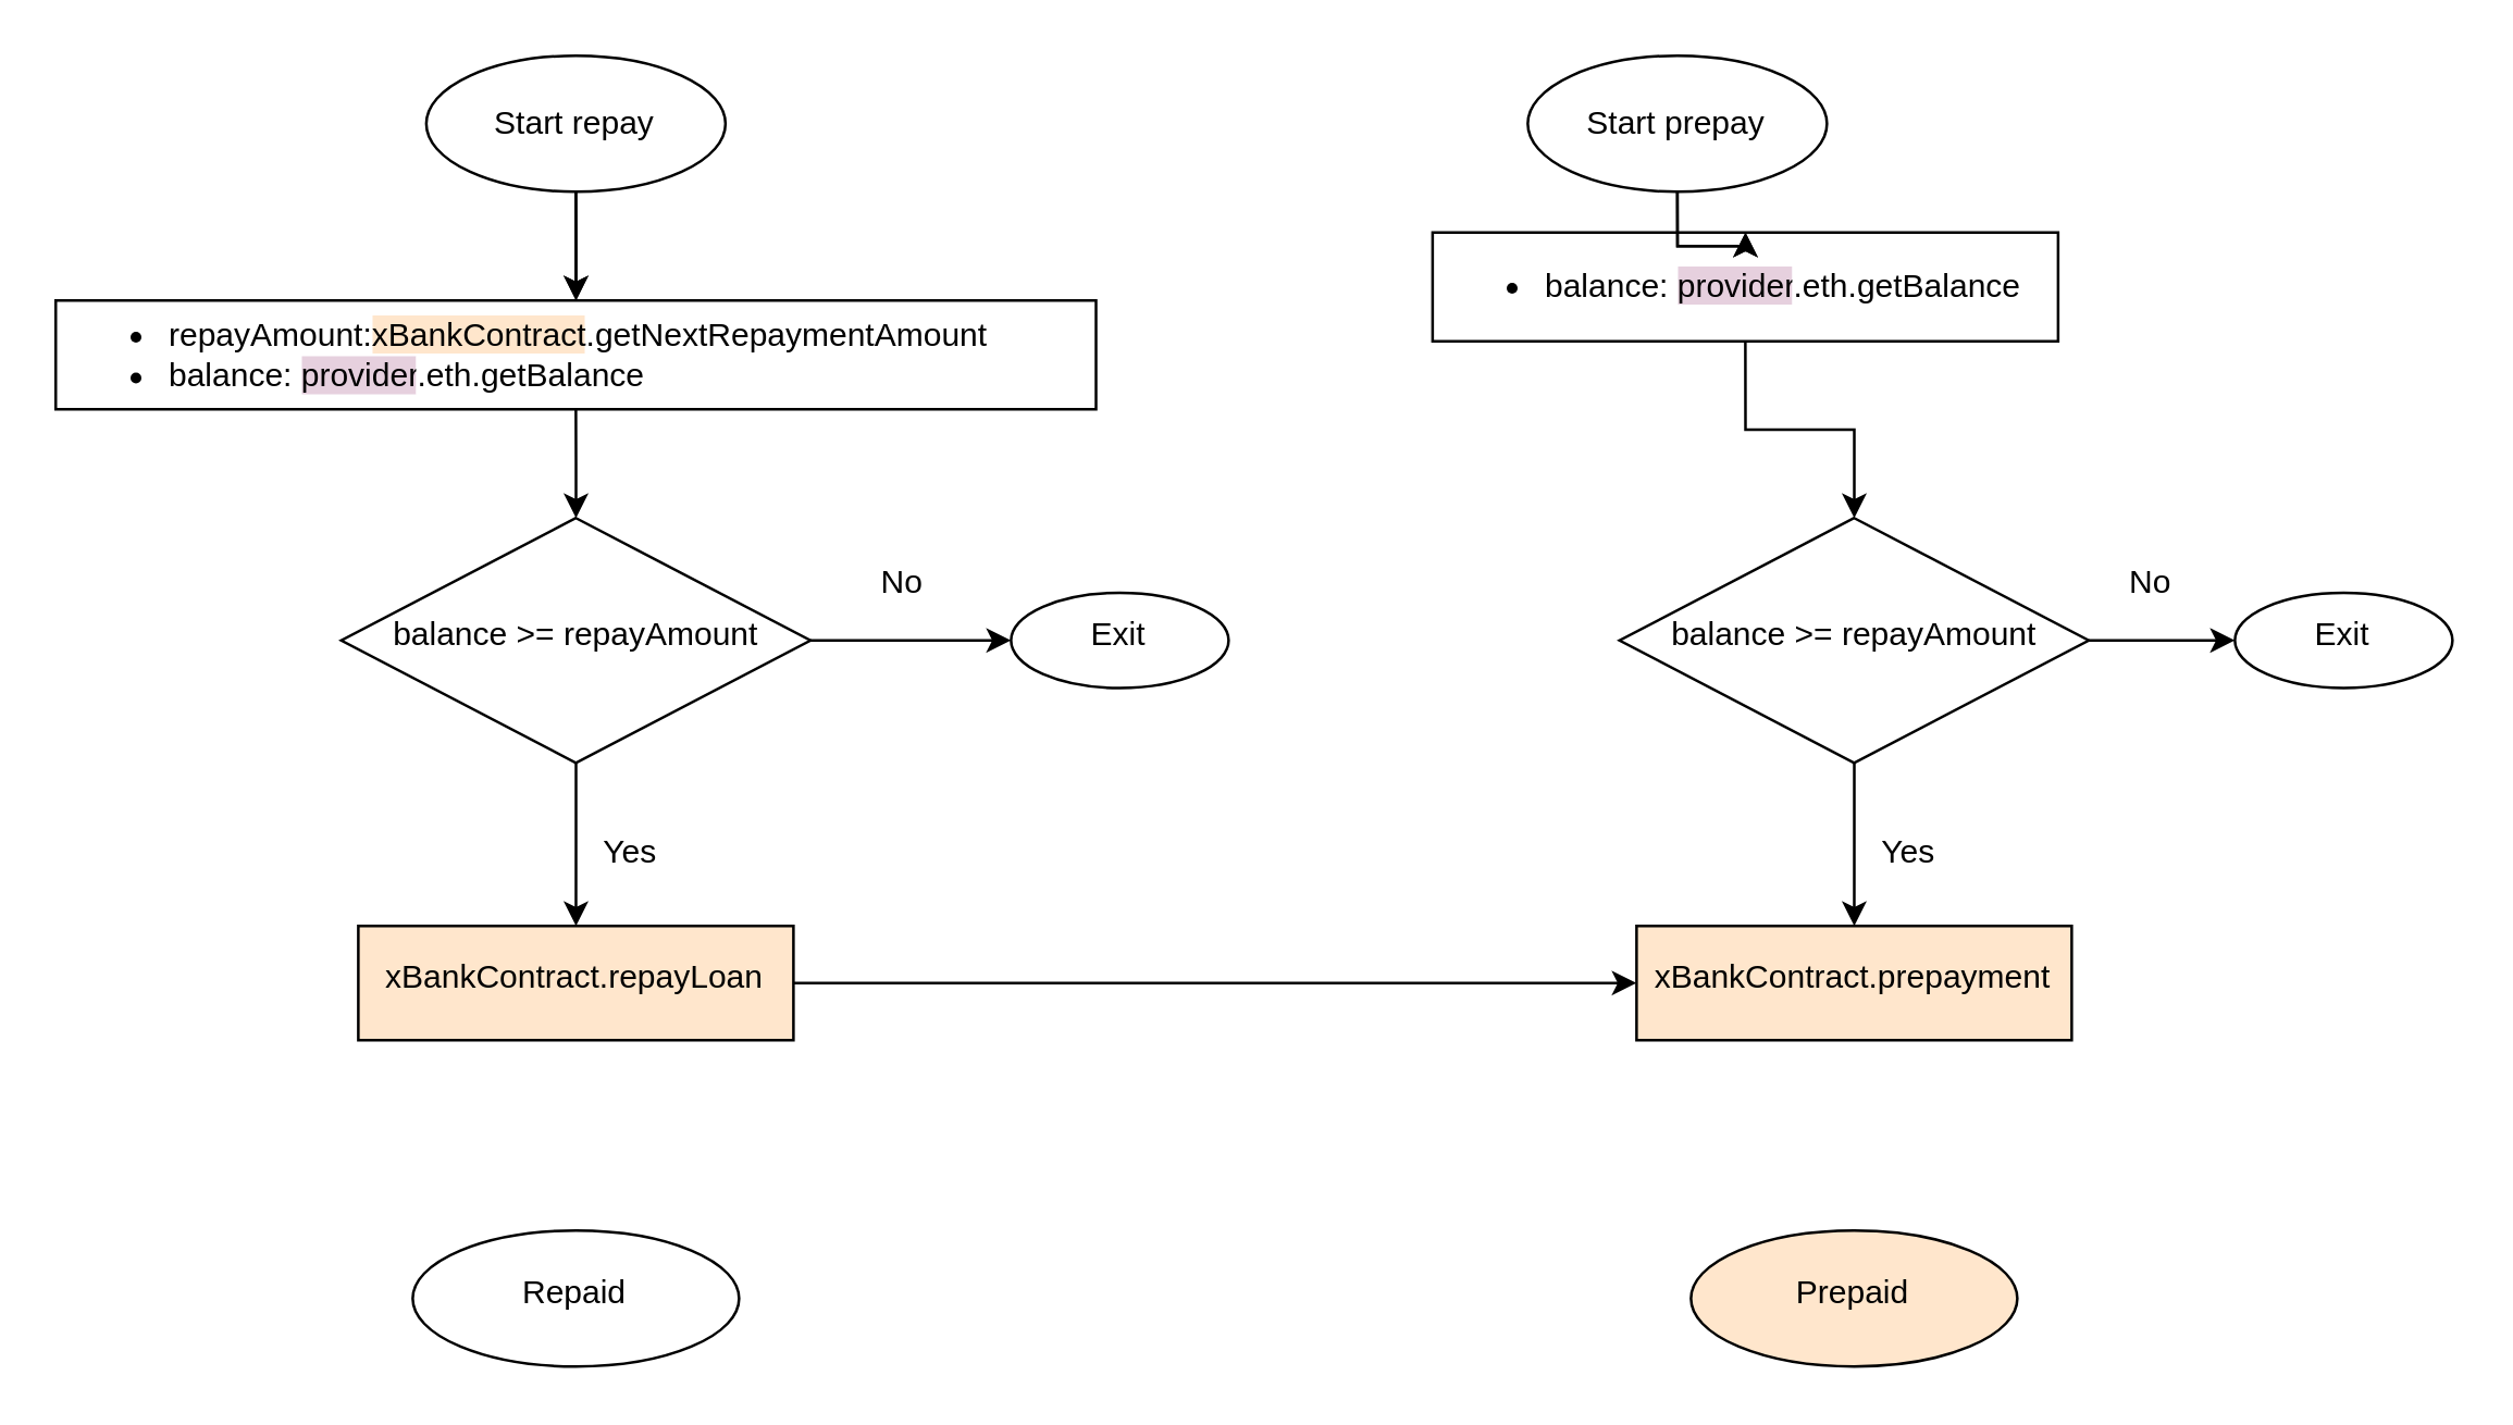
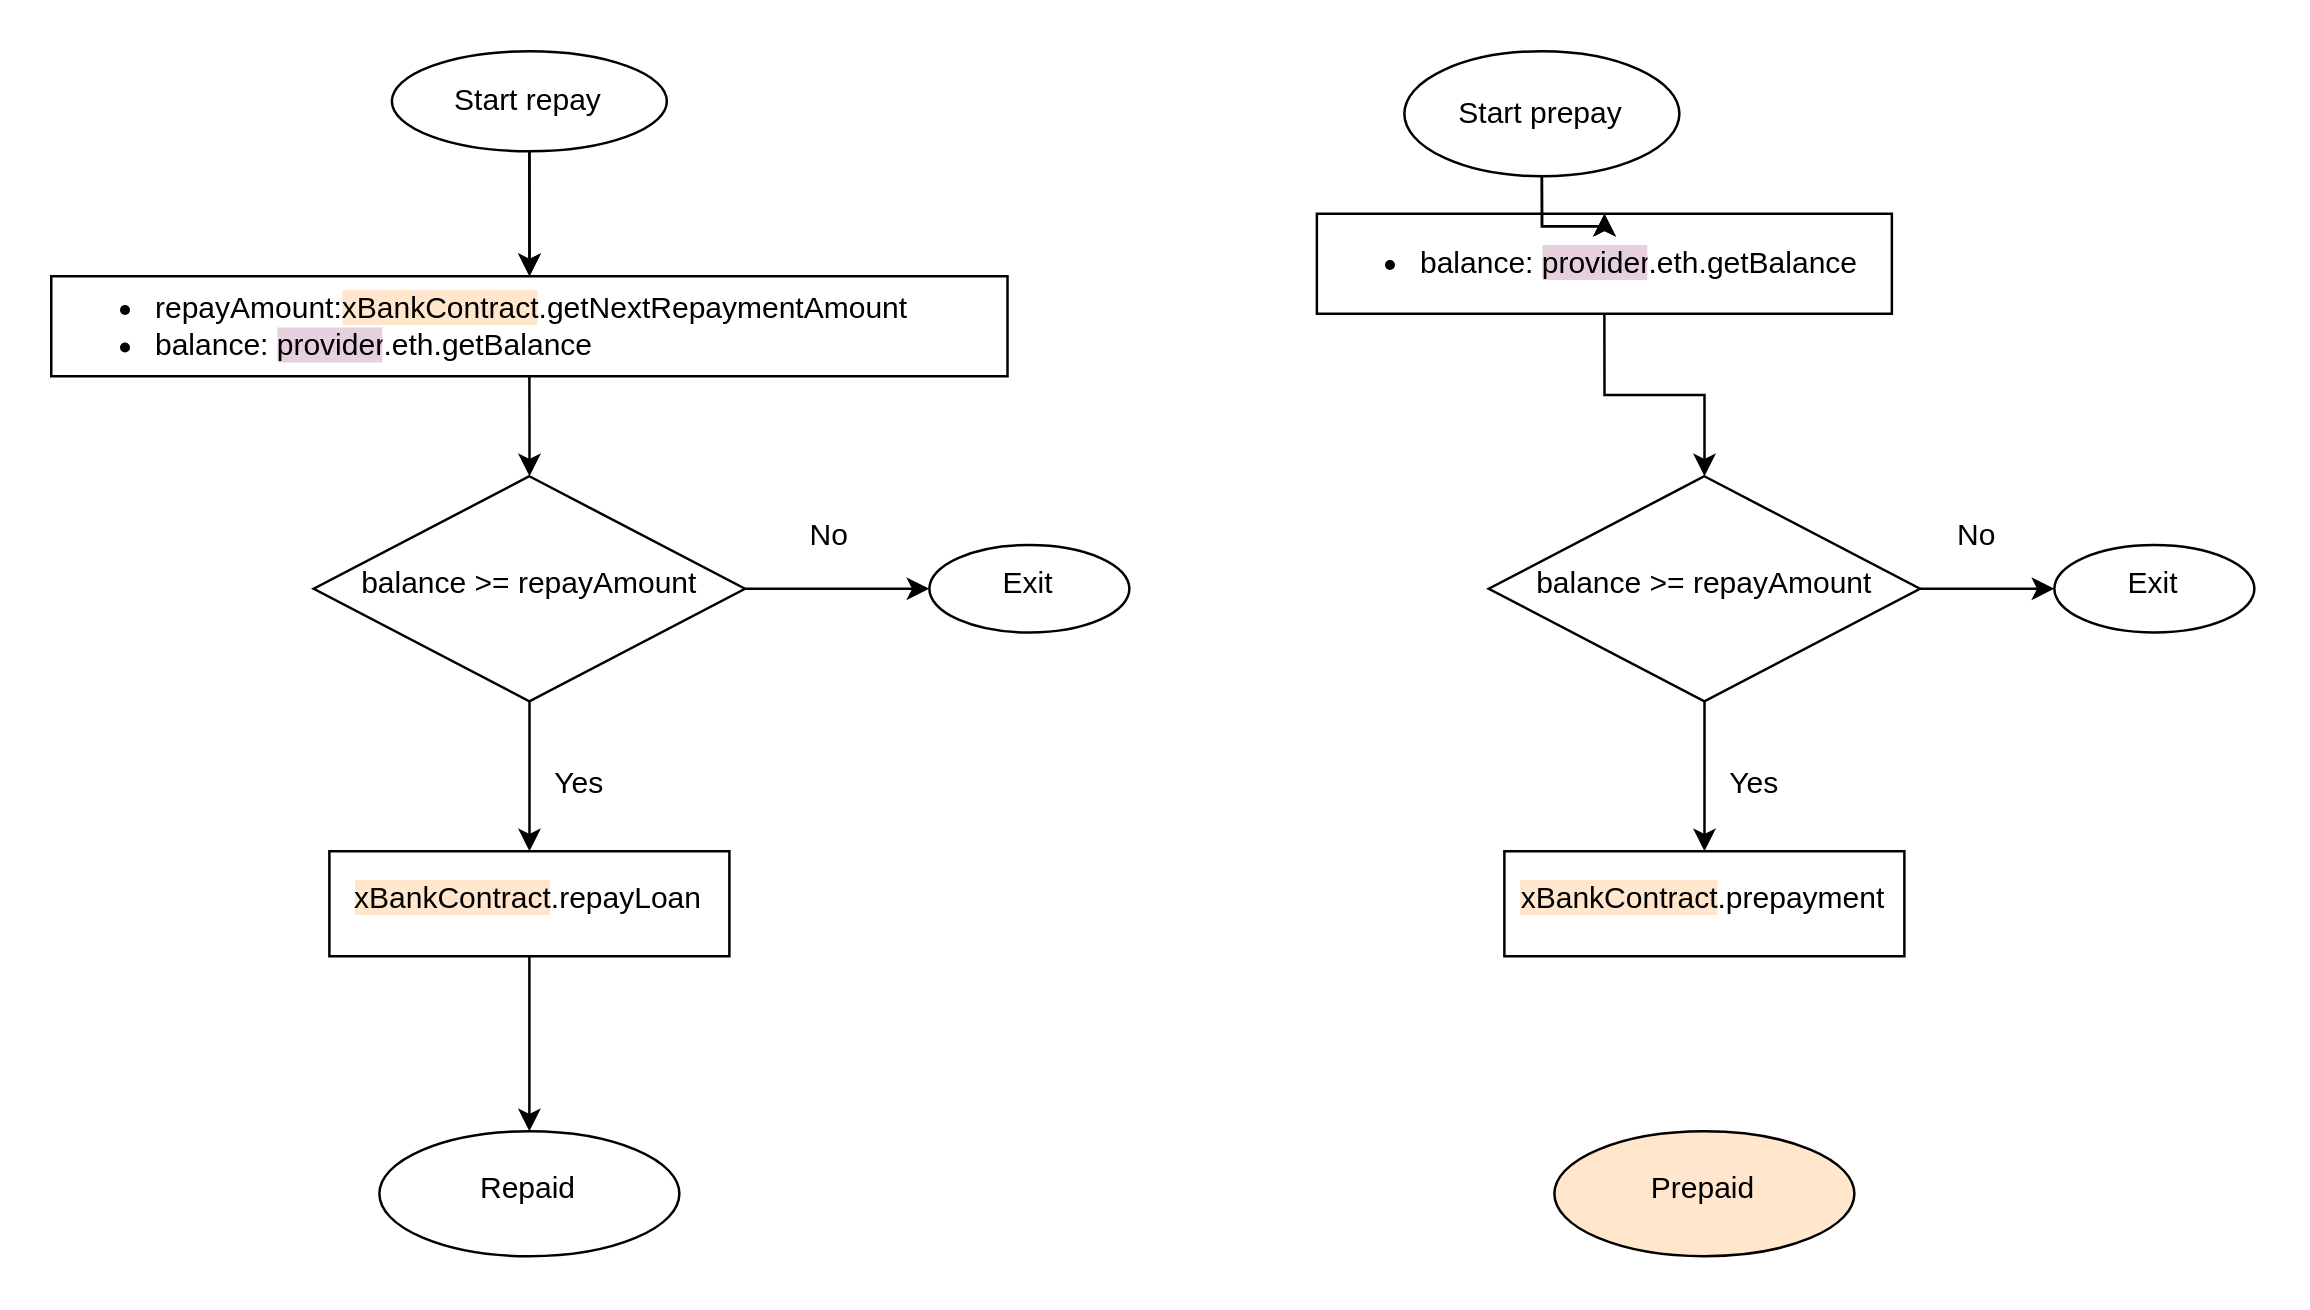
- <mxCell id="8" value="Start repay" style="ellipse;whiteSpace=wrap;html=1;" parent="1" vertex="1"><mxGeometry x="156.25" y="20" width="110" height="50" as="geometry" /></mxCell>
+ <mxCell id="8" value="Start repay" style="ellipse;whiteSpace=wrap;html=1;" parent="1" vertex="1"><mxGeometry x="156.25" y="20" width="110" height="40" as="geometry" /></mxCell>
- <mxCell id="10" value="&lt;span style=&quot;background-color: rgb(255, 230, 204);&quot;&gt;xBankContract&lt;/span&gt;.repayLoan" style="whiteSpace=wrap;html=1;shadow=0;strokeWidth=1;spacing=6;spacingTop=-4;fillColor=#ffe6cc;" parent="1" vertex="1"><mxGeometry x="131.25" y="340" width="160" height="42" as="geometry" /></mxCell>
+ <mxCell id="10" value="&lt;span style=&quot;background-color: rgb(255, 230, 204);&quot;&gt;xBankContract&lt;/span&gt;.repayLoan" style="whiteSpace=wrap;html=1;shadow=0;strokeWidth=1;spacing=6;spacingTop=-4;" parent="1" vertex="1"><mxGeometry x="131.25" y="340" width="160" height="42" as="geometry" /></mxCell>
- <mxCell id="9" value="" style="edgeStyle=orthogonalEdgeStyle;rounded=0;orthogonalLoop=1;jettySize=auto;html=1;" parent="1" source="10" target="23" edge="1"><mxGeometry relative="1" as="geometry" /></mxCell>
+ <mxCell id="9" value="" style="edgeStyle=orthogonalEdgeStyle;rounded=0;orthogonalLoop=1;jettySize=auto;html=1;" parent="1" source="10" target="11" edge="1"><mxGeometry relative="1" as="geometry" /></mxCell>
- <mxCell id="23" value="&lt;span style=&quot;background-color: rgb(255, 230, 204);&quot;&gt;xBankContract&lt;/span&gt;.prepayment" style="whiteSpace=wrap;html=1;shadow=0;strokeWidth=1;spacing=6;spacingTop=-4;fillColor=#ffe6cc;" vertex="1" parent="1"><mxGeometry x="601.25" y="340" width="160" height="42" as="geometry" /></mxCell>
+ <mxCell id="23" value="&lt;span style=&quot;background-color: rgb(255, 230, 204);&quot;&gt;xBankContract&lt;/span&gt;.prepayment" style="whiteSpace=wrap;html=1;shadow=0;strokeWidth=1;spacing=6;spacingTop=-4;" vertex="1" parent="1"><mxGeometry x="601.25" y="340" width="160" height="42" as="geometry" /></mxCell>
